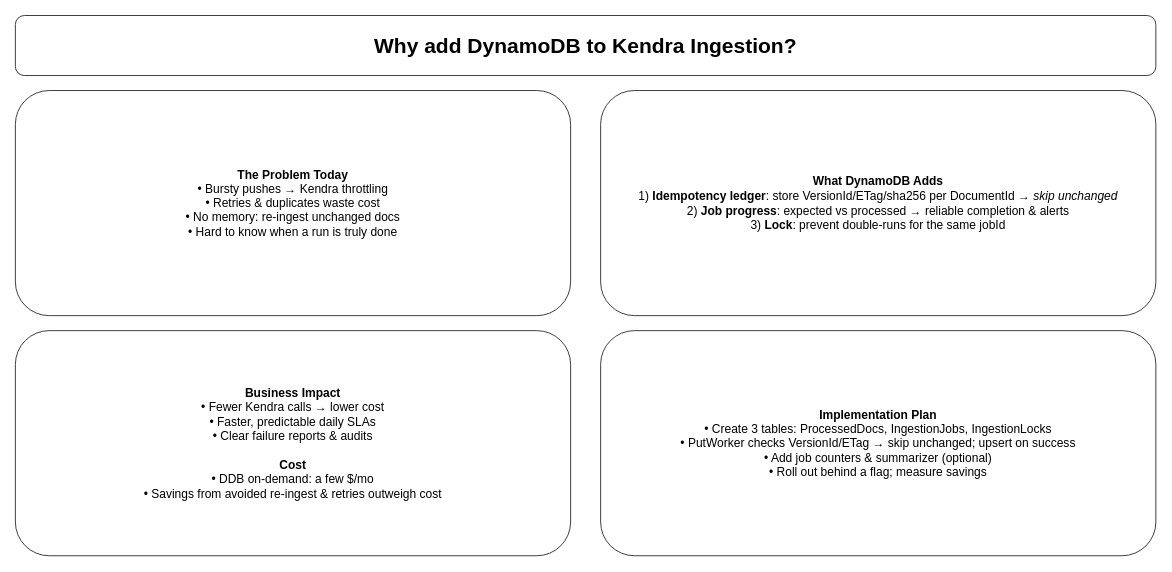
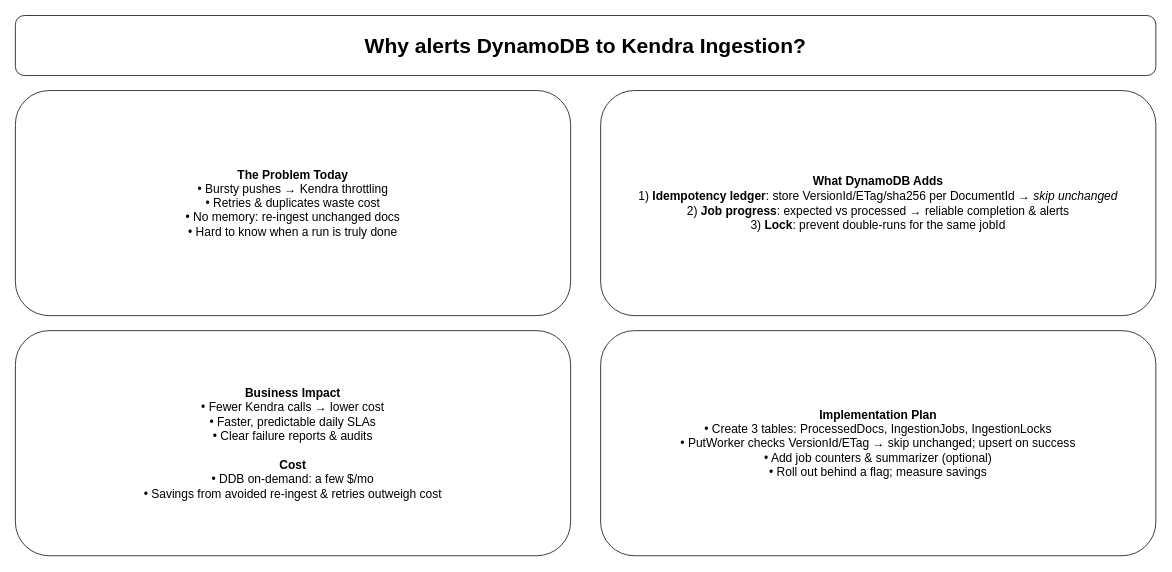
- <mxCell id="2" value="Why add DynamoDB to Kendra Ingestion?" style="shape=rectangle;rounded=1;whiteSpace=wrap;html=1;fontSize=28;fontStyle=1;" vertex="1" parent="1"><mxGeometry x="20" y="20" width="1520" height="80" as="geometry" /></mxCell>
+ <mxCell id="2" value="Why alerts DynamoDB to Kendra Ingestion?" style="shape=rectangle;rounded=1;whiteSpace=wrap;html=1;fontSize=28;fontStyle=1;" vertex="1" parent="1"><mxGeometry x="20" y="20" width="1520" height="80" as="geometry" /></mxCell>
